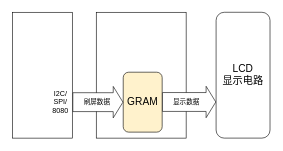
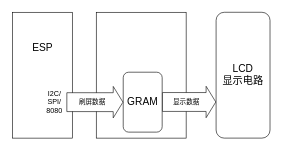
+ <mxCell id="12" value="&lt;span style=&quot;font-size: 17px&quot;&gt;ESP&lt;/span&gt;" style="text;html=1;align=center;verticalAlign=middle;resizable=0;points=[];autosize=1;strokeColor=none;fillColor=none;fontColor=#000000;" parent="1" vertex="1"><mxGeometry x="45" y="70" width="50" height="20" as="geometry" /></mxCell>
- <mxCell id="11" value="I2C/&lt;br&gt;SPI/&lt;br&gt;8080" style="text;html=1;align=center;verticalAlign=middle;resizable=0;points=[];autosize=1;strokeColor=none;fillColor=none;fontColor=#000000;" parent="1" vertex="1"><mxGeometry x="80" y="145" width="40" height="50" as="geometry" /></mxCell>
+ <mxCell id="11" value="I2C/&lt;br&gt;SPI/&lt;br&gt;8080" style="text;html=1;align=center;verticalAlign=middle;resizable=0;points=[];autosize=1;strokeColor=none;fillColor=none;fontColor=#000000;" parent="1" vertex="1"><mxGeometry x="70" y="145" width="40" height="50" as="geometry" /></mxCell>
- <mxCell id="4" value="GRAM" style="rounded=1;whiteSpace=wrap;html=1;fontSize=17;strokeColor=#000000;fillColor=#fff2cc;arcSize=14;fontColor=#000000;" parent="2" vertex="1"><mxGeometry x="45" y="100" width="65" height="100" as="geometry" /></mxCell>
+ <mxCell id="4" value="GRAM" style="rounded=1;whiteSpace=wrap;html=1;fontSize=17;strokeColor=#000000;fillColor=#FFFFFF;arcSize=14;fontColor=#000000;" parent="2" vertex="1"><mxGeometry x="45" y="100" width="65" height="100" as="geometry" /></mxCell>
